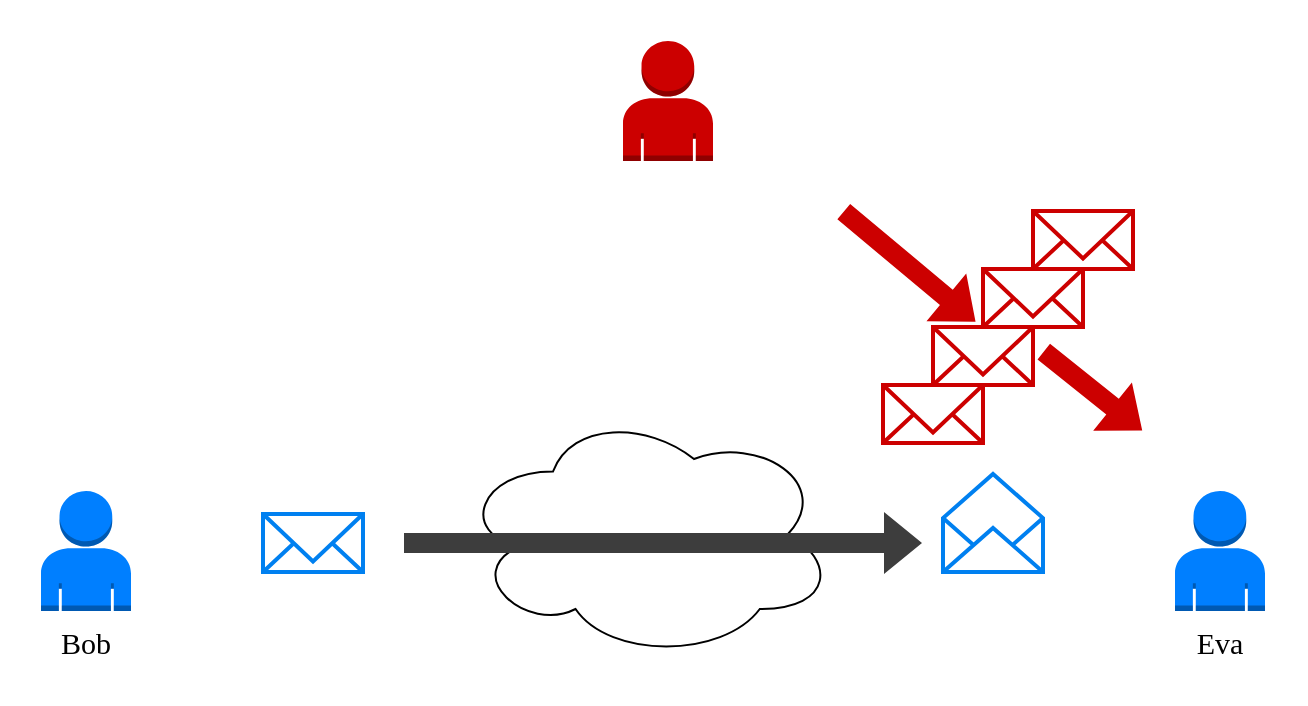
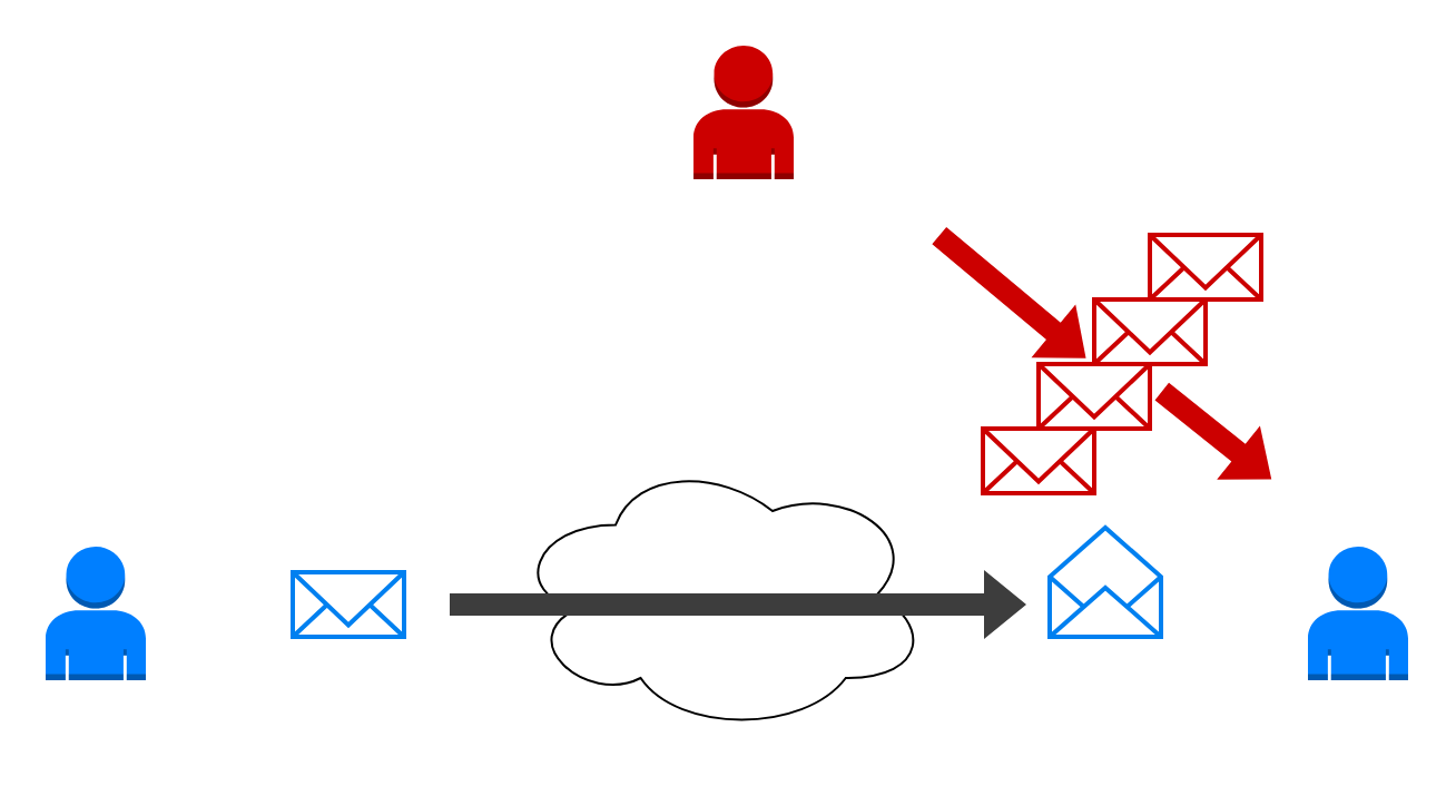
- <mxCell id="7" value="Bob" style="text;html=1;strokeColor=none;fillColor=none;align=center;verticalAlign=middle;whiteSpace=wrap;rounded=0;fontSize=15;fontStyle=0;fontFamily=Vafle VUT;" parent="1" vertex="1"><mxGeometry x="22.5" y="311" width="40" height="20" as="geometry" /></mxCell>
- <mxCell id="8" value="Eva" style="text;html=1;strokeColor=none;fillColor=none;align=center;verticalAlign=middle;whiteSpace=wrap;rounded=0;fontSize=15;fontStyle=0;fontFamily=Vafle VUT;" parent="1" vertex="1"><mxGeometry x="589.5" y="311" width="40" height="20" as="geometry" /></mxCell>
